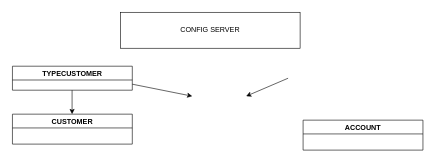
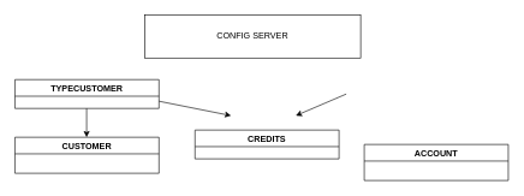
+ <mxCell id="7" value="CREDITS" style="swimlane;" vertex="1" parent="1"><mxGeometry x="270" y="180" width="200" height="40" as="geometry" /></mxCell>
